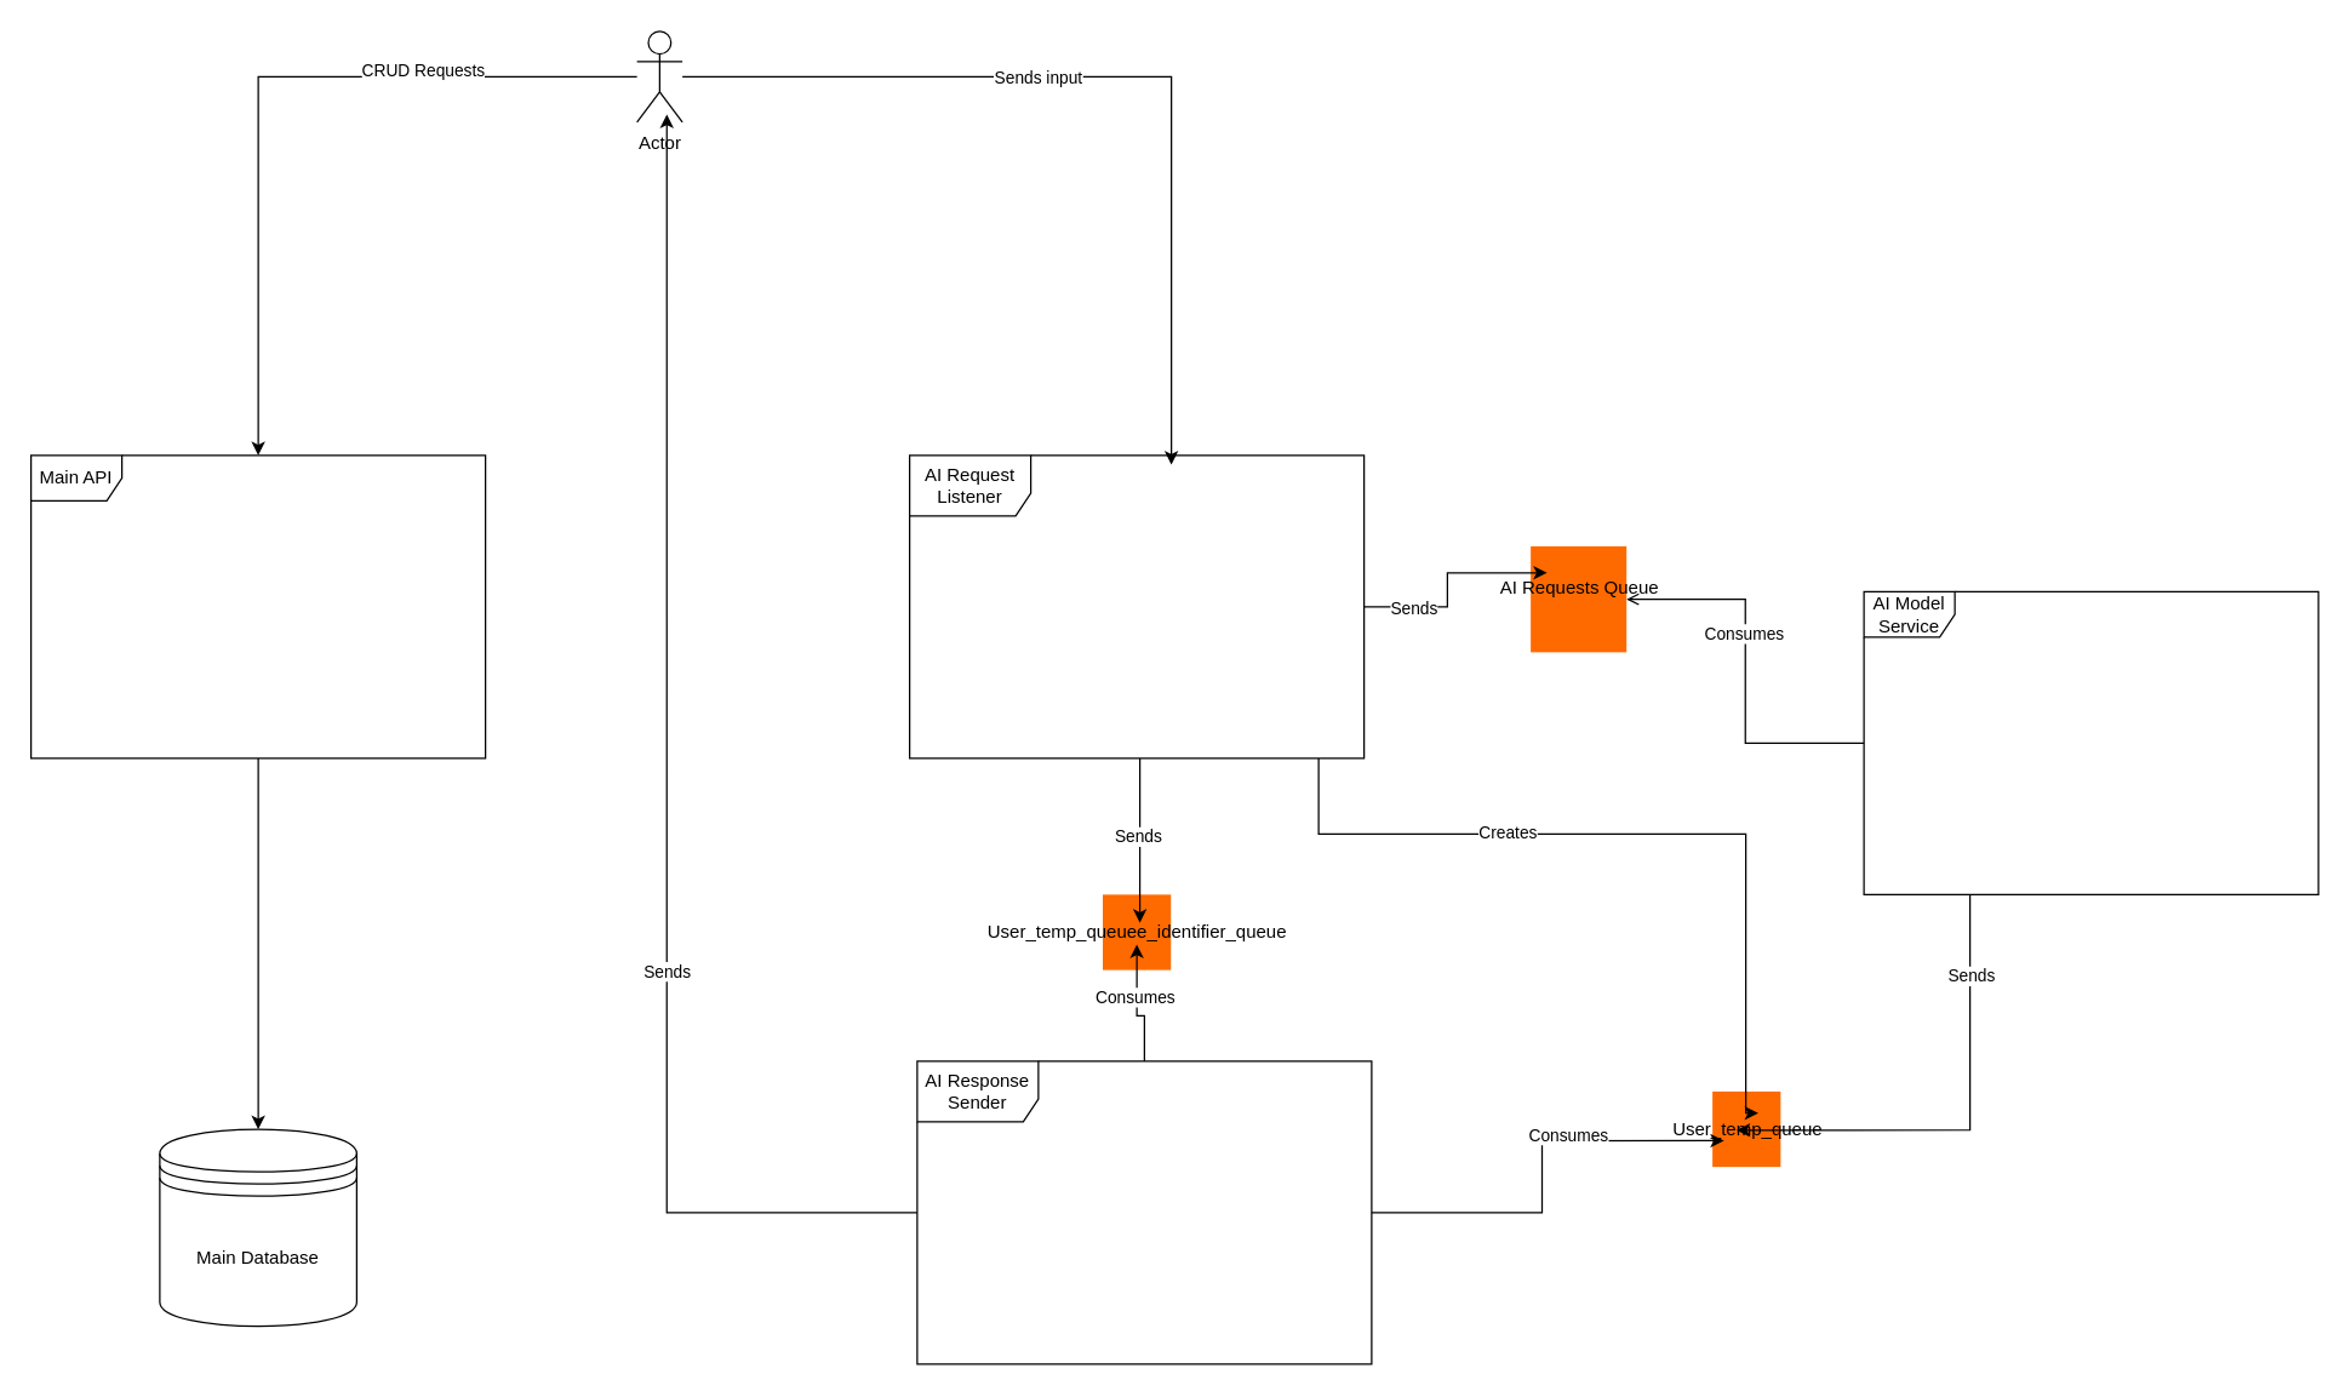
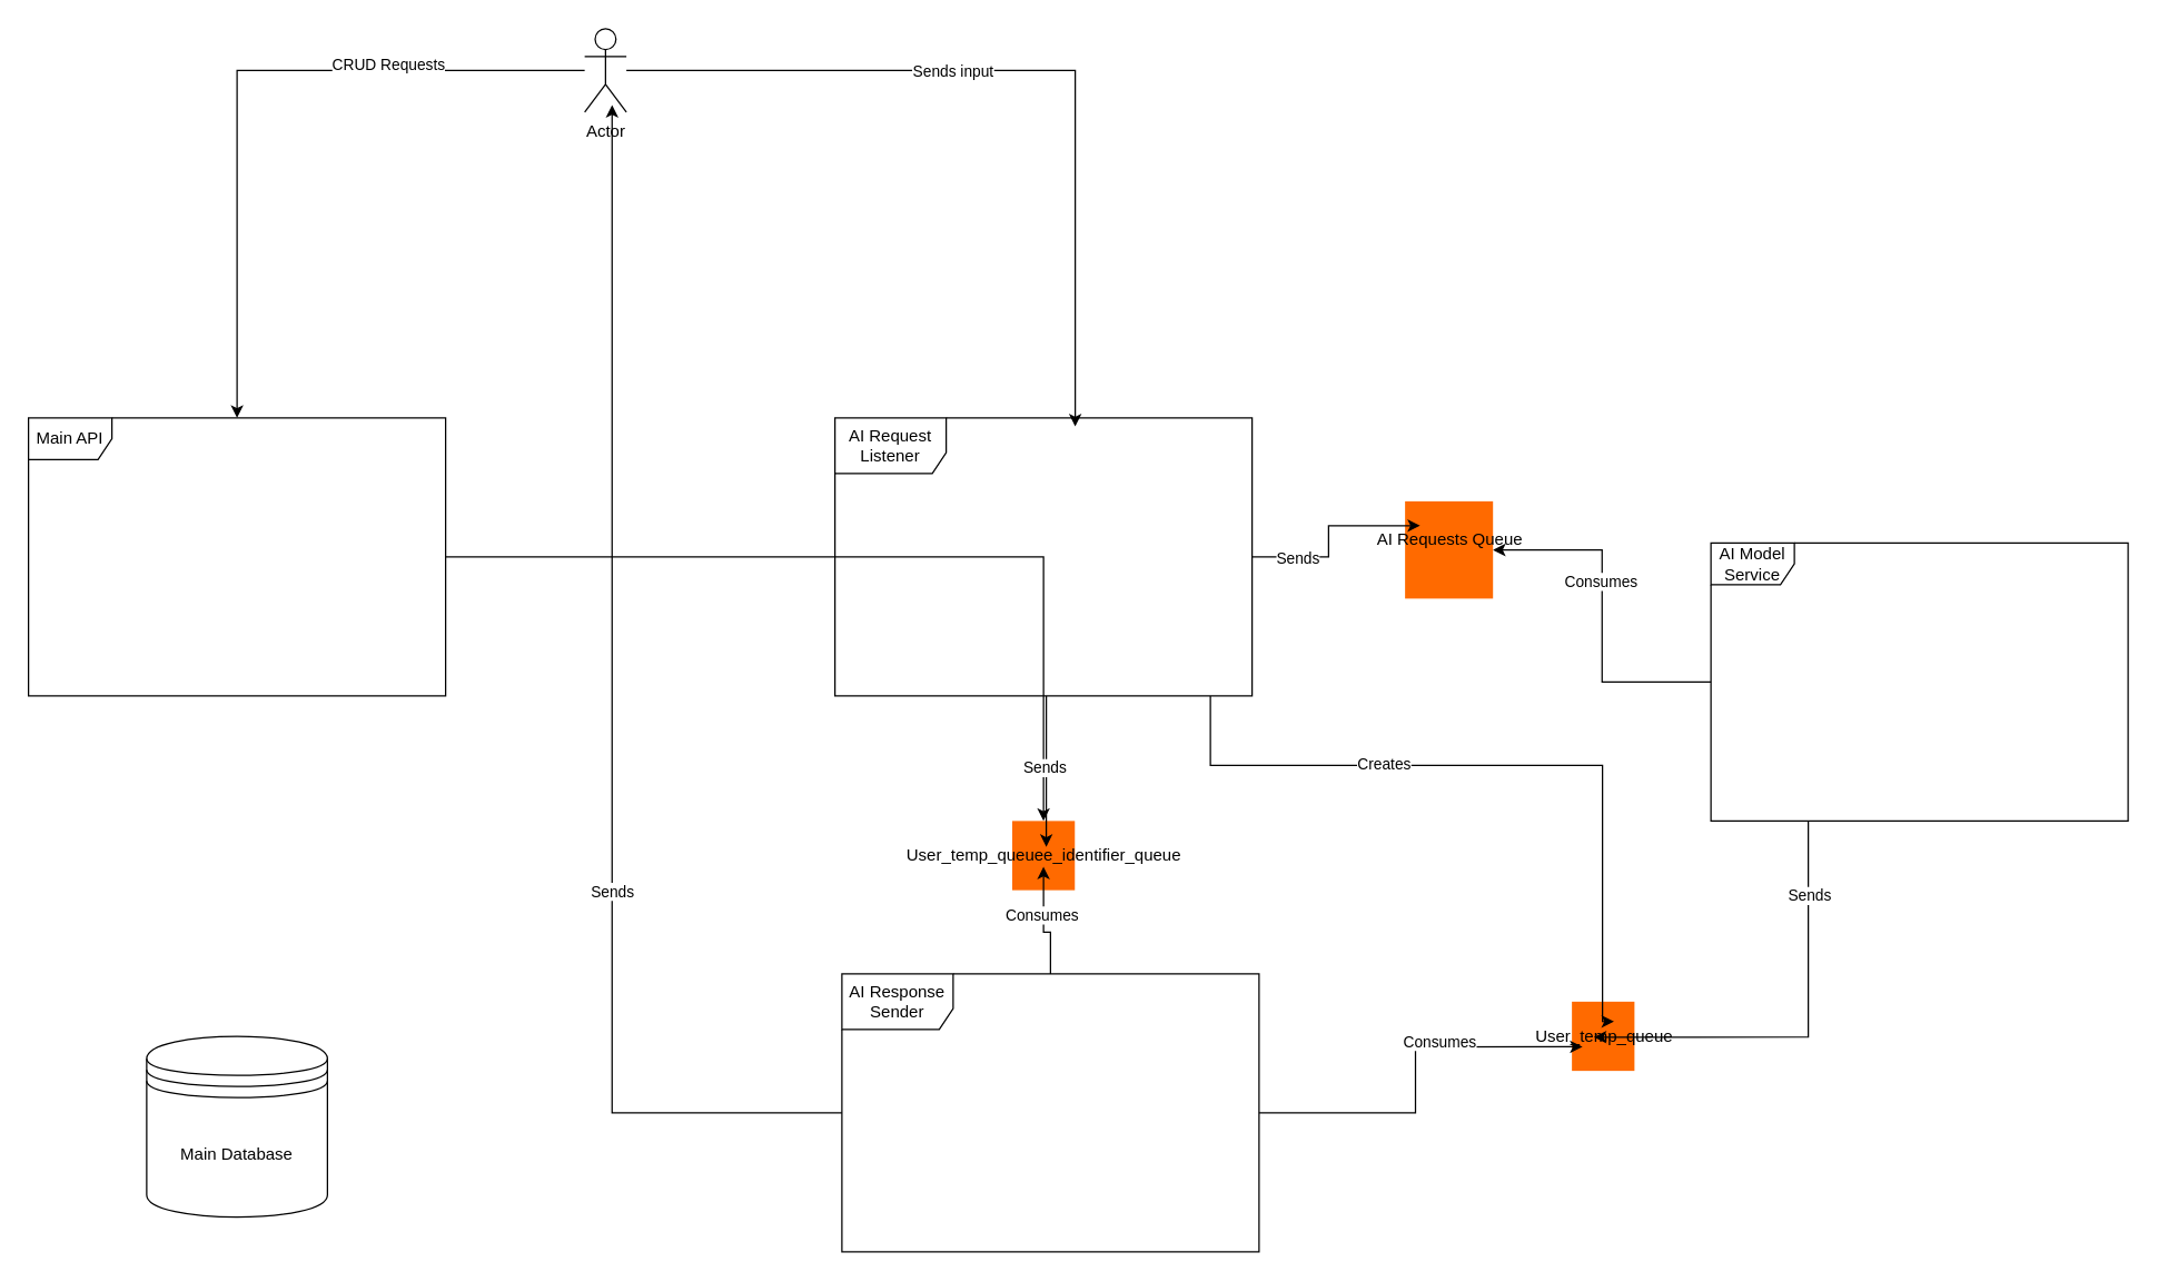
- <mxCell id="7" style="edgeStyle=orthogonalEdgeStyle;rounded=0;orthogonalLoop=1;jettySize=auto;html=1;endArrow=open;" edge="1" parent="1" source="9" target="17"><mxGeometry relative="1" as="geometry" /></mxCell>
+ <mxCell id="7" style="edgeStyle=orthogonalEdgeStyle;rounded=0;orthogonalLoop=1;jettySize=auto;html=1;" edge="1" parent="1" source="9" target="17"><mxGeometry relative="1" as="geometry" /></mxCell>
- <mxCell id="3" style="edgeStyle=orthogonalEdgeStyle;rounded=0;orthogonalLoop=1;jettySize=auto;html=1;" edge="1" parent="1" source="4" target="2"><mxGeometry relative="1" as="geometry" /></mxCell>
+ <mxCell id="3" style="edgeStyle=orthogonalEdgeStyle;rounded=0;orthogonalLoop=1;jettySize=auto;html=1;" edge="1" parent="1" source="4" target="18"><mxGeometry relative="1" as="geometry" /></mxCell>
